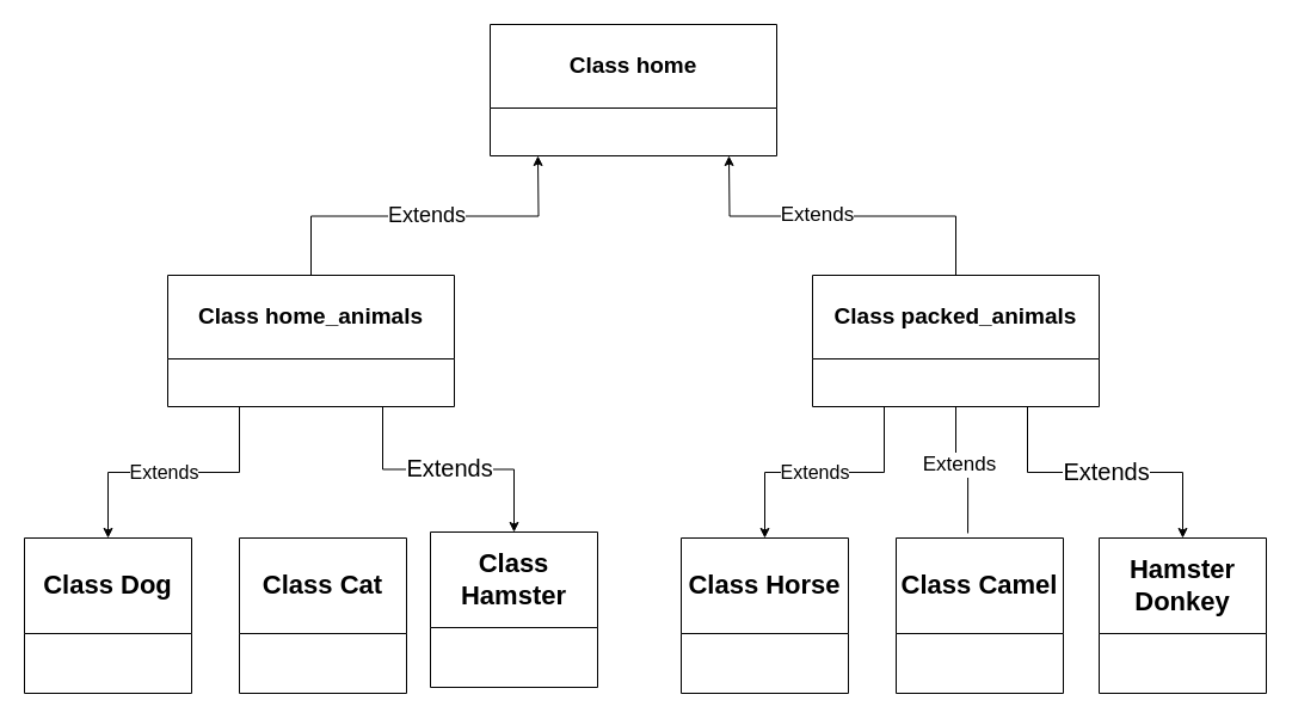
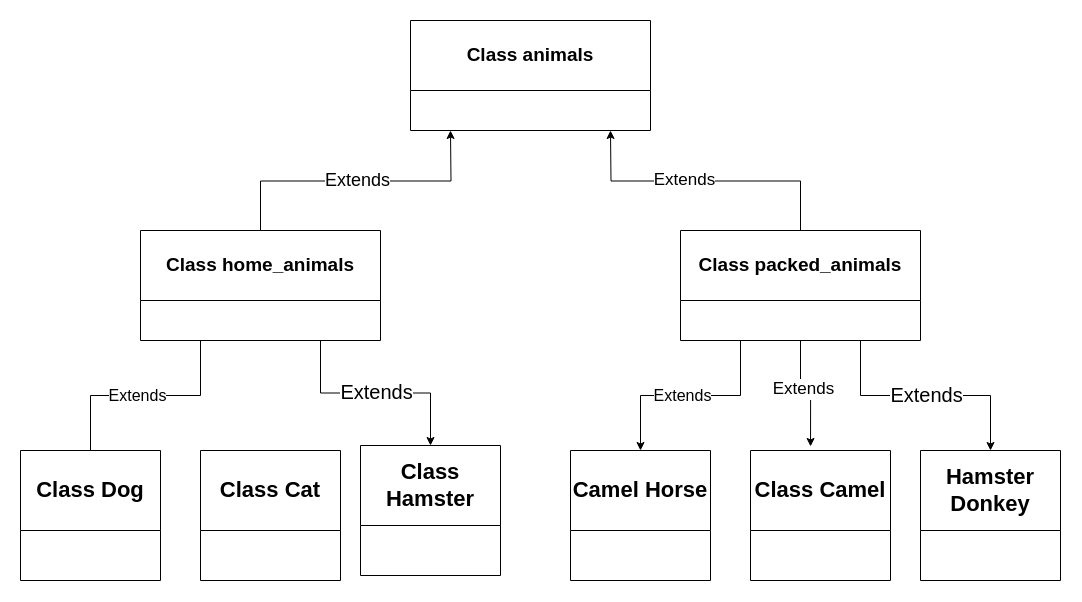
- <mxCell id="24" value="&lt;font style=&quot;font-size: 19px;&quot;&gt;Class home&lt;/font&gt;" style="swimlane;whiteSpace=wrap;html=1;startSize=70;" vertex="1" parent="1"><mxGeometry x="410" width="240" height="110" as="geometry" y="20"><mxRectangle x="130" y="210" width="230" height="70" as="alternateBounds" /></mxGeometry></mxCell>
+ <mxCell id="24" value="&lt;font style=&quot;font-size: 19px;&quot;&gt;Class animals&lt;/font&gt;" style="swimlane;whiteSpace=wrap;html=1;startSize=70;" vertex="1" parent="1"><mxGeometry x="410" width="240" height="110" as="geometry" y="20"><mxRectangle x="130" y="210" width="230" height="70" as="alternateBounds" /></mxGeometry></mxCell>
- <mxCell id="22" style="edgeStyle=orthogonalEdgeStyle;rounded=0;orthogonalLoop=1;jettySize=auto;html=1;exitX=0.5;exitY=1;exitDx=0;exitDy=0;entryX=0.429;entryY=-0.031;entryDx=0;entryDy=0;entryPerimeter=0;endArrow=none;" edge="1" parent="1" source="21" target="13"><mxGeometry relative="1" as="geometry" /></mxCell>
+ <mxCell id="22" style="edgeStyle=orthogonalEdgeStyle;rounded=0;orthogonalLoop=1;jettySize=auto;html=1;exitX=0.5;exitY=1;exitDx=0;exitDy=0;entryX=0.429;entryY=-0.031;entryDx=0;entryDy=0;entryPerimeter=0;" edge="1" parent="1" source="21" target="13"><mxGeometry relative="1" as="geometry" /></mxCell>
- <mxCell id="5" style="edgeStyle=orthogonalEdgeStyle;rounded=0;orthogonalLoop=1;jettySize=auto;html=1;exitX=0.25;exitY=1;exitDx=0;exitDy=0;entryX=0.5;entryY=0;entryDx=0;entryDy=0;" edge="1" parent="1" source="11" target="2"><mxGeometry relative="1" as="geometry" /></mxCell>
+ <mxCell id="5" style="edgeStyle=orthogonalEdgeStyle;rounded=0;orthogonalLoop=1;jettySize=auto;html=1;exitX=0.25;exitY=1;exitDx=0;exitDy=0;entryX=0.5;entryY=0;entryDx=0;entryDy=0;endArrow=none;" edge="1" parent="1" source="11" target="2"><mxGeometry relative="1" as="geometry" /></mxCell>
- <mxCell id="12" value="&lt;span style=&quot;font-size: 22px;&quot;&gt;Class Horse&lt;/span&gt;" style="swimlane;whiteSpace=wrap;html=1;startSize=80;" vertex="1" parent="1"><mxGeometry x="570" y="450" width="140" height="130" as="geometry" /></mxCell>
+ <mxCell id="12" value="&lt;span style=&quot;font-size: 22px;&quot;&gt;Camel Horse&lt;/span&gt;" style="swimlane;whiteSpace=wrap;html=1;startSize=80;" vertex="1" parent="1"><mxGeometry x="570" y="450" width="140" height="130" as="geometry" /></mxCell>
